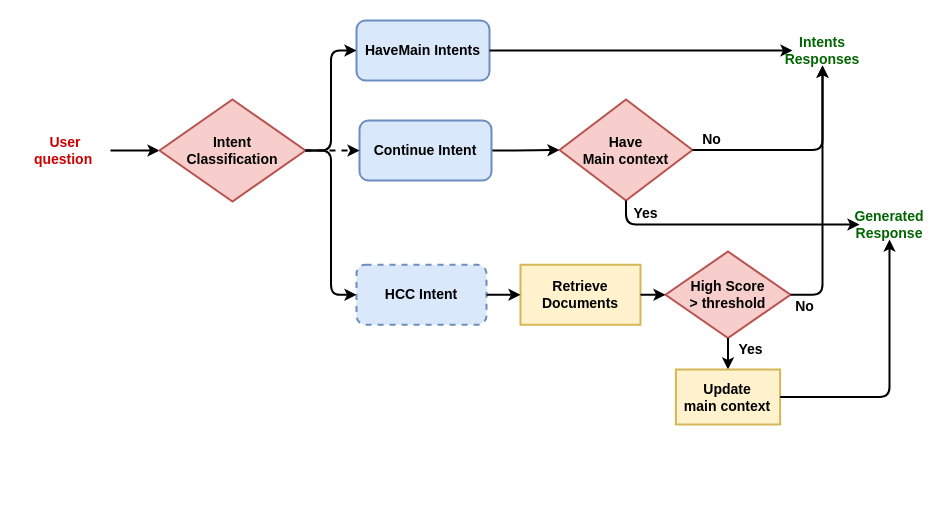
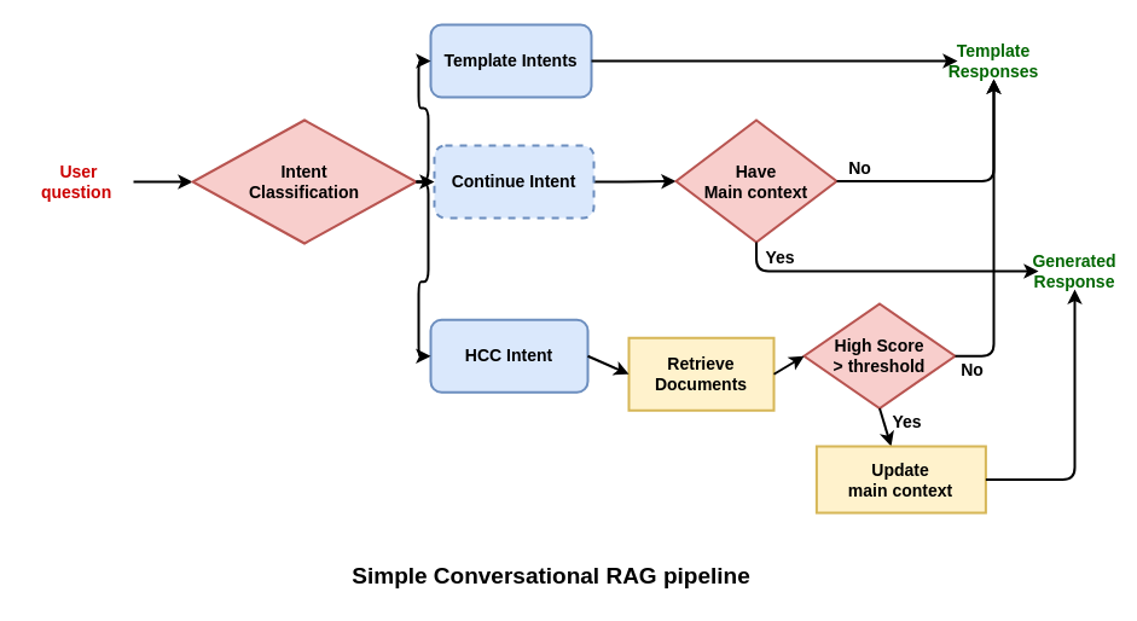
- <mxCell id="5" value="HaveMain Intents" style="rounded=1;whiteSpace=wrap;html=1;fontSize=14;fontStyle=1;fillColor=#dae8fc;strokeColor=#6c8ebf;strokeWidth=2;" parent="1" vertex="1"><mxGeometry x="356" y="20" width="133" height="60" as="geometry" /></mxCell>
+ <mxCell id="5" value="Template Intents" style="rounded=1;whiteSpace=wrap;html=1;fontSize=14;fontStyle=1;fillColor=#dae8fc;strokeColor=#6c8ebf;strokeWidth=2;" parent="1" vertex="1"><mxGeometry x="356" y="20" width="133" height="60" as="geometry" /></mxCell>
- <mxCell id="6" value="Intents&lt;br style=&quot;font-size: 14px;&quot;&gt;Responses" style="text;html=1;strokeColor=none;fillColor=none;align=center;verticalAlign=middle;whiteSpace=wrap;rounded=0;fontStyle=1;fontColor=#006600;fontSize=14;strokeWidth=2;" parent="1" vertex="1"><mxGeometry x="792" y="35" width="60" height="30" as="geometry" /></mxCell>
+ <mxCell id="6" value="Template&lt;br style=&quot;font-size: 14px;&quot;&gt;Responses" style="text;html=1;strokeColor=none;fillColor=none;align=center;verticalAlign=middle;whiteSpace=wrap;rounded=0;fontStyle=1;fontColor=#006600;fontSize=14;strokeWidth=2;" parent="1" vertex="1"><mxGeometry x="792" y="35" width="60" height="30" as="geometry" /></mxCell>
- <mxCell id="4" value="&lt;span style=&quot;border-color: var(--border-color); font-size: 14px;&quot;&gt;Intent&lt;br style=&quot;border-color: var(--border-color); font-size: 14px;&quot;&gt;Classification&lt;/span&gt;" style="rhombus;whiteSpace=wrap;html=1;fontSize=14;fontStyle=1;strokeWidth=2;fillColor=#f8cecc;strokeColor=#b85450;" parent="1" vertex="1"><mxGeometry x="159" y="99" width="146" height="102" as="geometry" /></mxCell>
+ <mxCell id="4" value="&lt;span style=&quot;border-color: var(--border-color); font-size: 14px;&quot;&gt;Intent&lt;br style=&quot;border-color: var(--border-color); font-size: 14px;&quot;&gt;Classification&lt;/span&gt;" style="rhombus;whiteSpace=wrap;html=1;fontSize=14;fontStyle=1;strokeWidth=2;fillColor=#f8cecc;strokeColor=#b85450;" parent="1" vertex="1"><mxGeometry x="159" y="99" width="185" height="102" as="geometry" /></mxCell>
- <mxCell id="9" value="Continue Intent" style="rounded=1;whiteSpace=wrap;html=1;fontSize=14;fontStyle=1;fillColor=#dae8fc;strokeColor=#6c8ebf;strokeWidth=2;" parent="1" vertex="1"><mxGeometry x="359" y="120" width="132" height="60" as="geometry" /></mxCell>
+ <mxCell id="9" value="Continue Intent" style="rounded=1;whiteSpace=wrap;html=1;fontSize=14;fontStyle=1;fillColor=#dae8fc;strokeColor=#6c8ebf;strokeWidth=2;dashed=1;" parent="1" vertex="1"><mxGeometry x="359" y="120" width="132" height="60" as="geometry" /></mxCell>
- <mxCell id="7" value="HCC Intent" style="rounded=1;whiteSpace=wrap;html=1;fontSize=14;fontStyle=1;fillColor=#dae8fc;strokeColor=#6c8ebf;strokeWidth=2;dashed=1;" parent="1" vertex="1"><mxGeometry x="356" y="264.25" width="130" height="60" as="geometry" /></mxCell>
+ <mxCell id="7" value="HCC Intent" style="rounded=1;whiteSpace=wrap;html=1;fontSize=14;fontStyle=1;fillColor=#dae8fc;strokeColor=#6c8ebf;strokeWidth=2;" parent="1" vertex="1"><mxGeometry x="356" y="264.25" width="130" height="60" as="geometry" /></mxCell>
- <mxCell id="13" value="Retrieve&lt;br style=&quot;font-size: 14px;&quot;&gt;Documents" style="rounded=0;whiteSpace=wrap;html=1;fontSize=14;fontStyle=1;strokeWidth=2;fillColor=#fff2cc;strokeColor=#d6b656;" parent="1" vertex="1"><mxGeometry x="520" y="264.25" width="120" height="60" as="geometry" /></mxCell>
+ <mxCell id="13" value="Retrieve&lt;br style=&quot;font-size: 14px;&quot;&gt;Documents" style="rounded=0;whiteSpace=wrap;html=1;fontSize=14;fontStyle=1;strokeWidth=2;fillColor=#fff2cc;strokeColor=#d6b656;" parent="1" vertex="1"><mxGeometry x="520" y="279.25" width="120" height="60" as="geometry" /></mxCell>
- <mxCell id="23" value="Update &lt;br style=&quot;font-size: 14px;&quot;&gt;main context" style="rounded=0;whiteSpace=wrap;html=1;fontStyle=1;fontSize=14;strokeWidth=2;fillColor=#fff2cc;strokeColor=#d6b656;" parent="1" vertex="1"><mxGeometry x="675.38" y="369" width="104.25" height="55" as="geometry" /></mxCell>
+ <mxCell id="23" value="Update &lt;br style=&quot;font-size: 14px;&quot;&gt;main context" style="rounded=0;whiteSpace=wrap;html=1;fontStyle=1;fontSize=14;strokeWidth=2;fillColor=#fff2cc;strokeColor=#d6b656;" parent="1" vertex="1"><mxGeometry x="675.38" y="369" width="140" height="55" as="geometry" /></mxCell>
+ <mxCell id="30" value="Simple Conversational RAG pipeline" style="text;html=1;strokeColor=none;fillColor=none;align=center;verticalAlign=middle;whiteSpace=wrap;rounded=0;fontStyle=1;fontSize=19;" vertex="1" parent="1"><mxGeometry x="234" y="462" width="444" height="30" as="geometry" /></mxCell>
